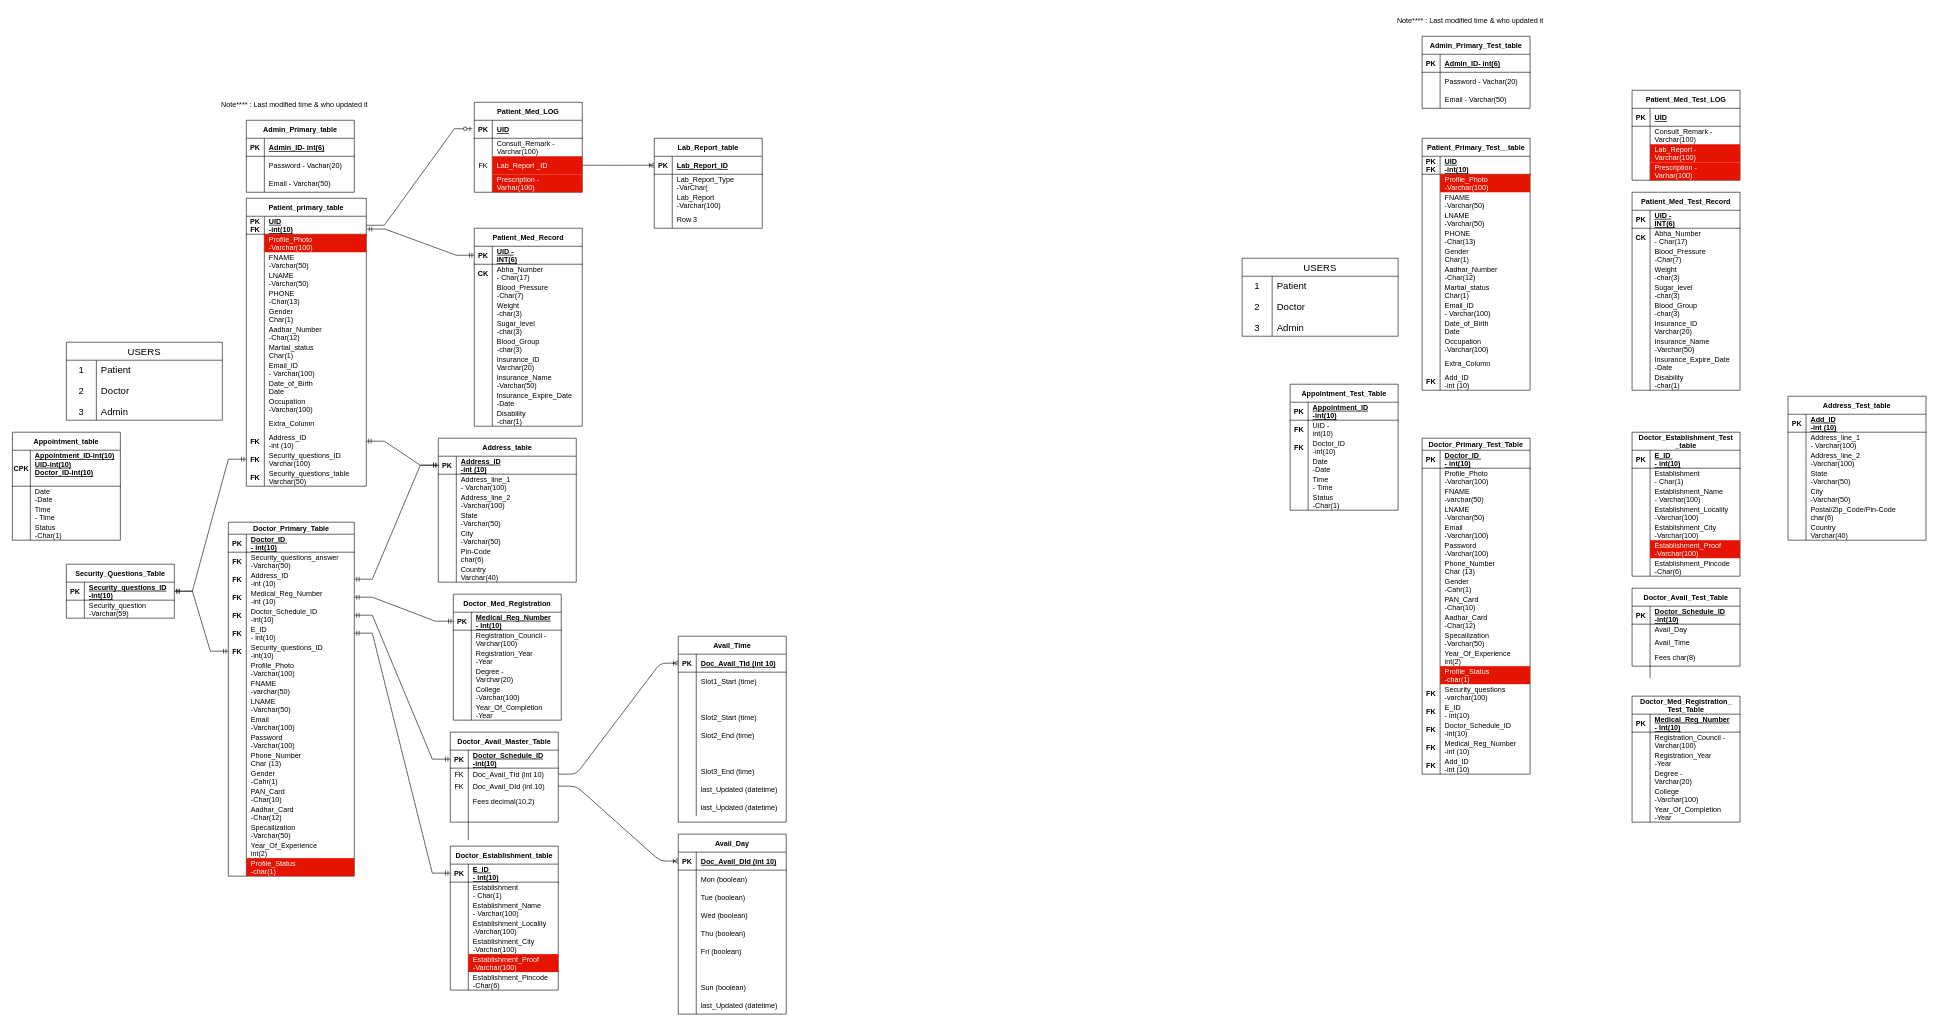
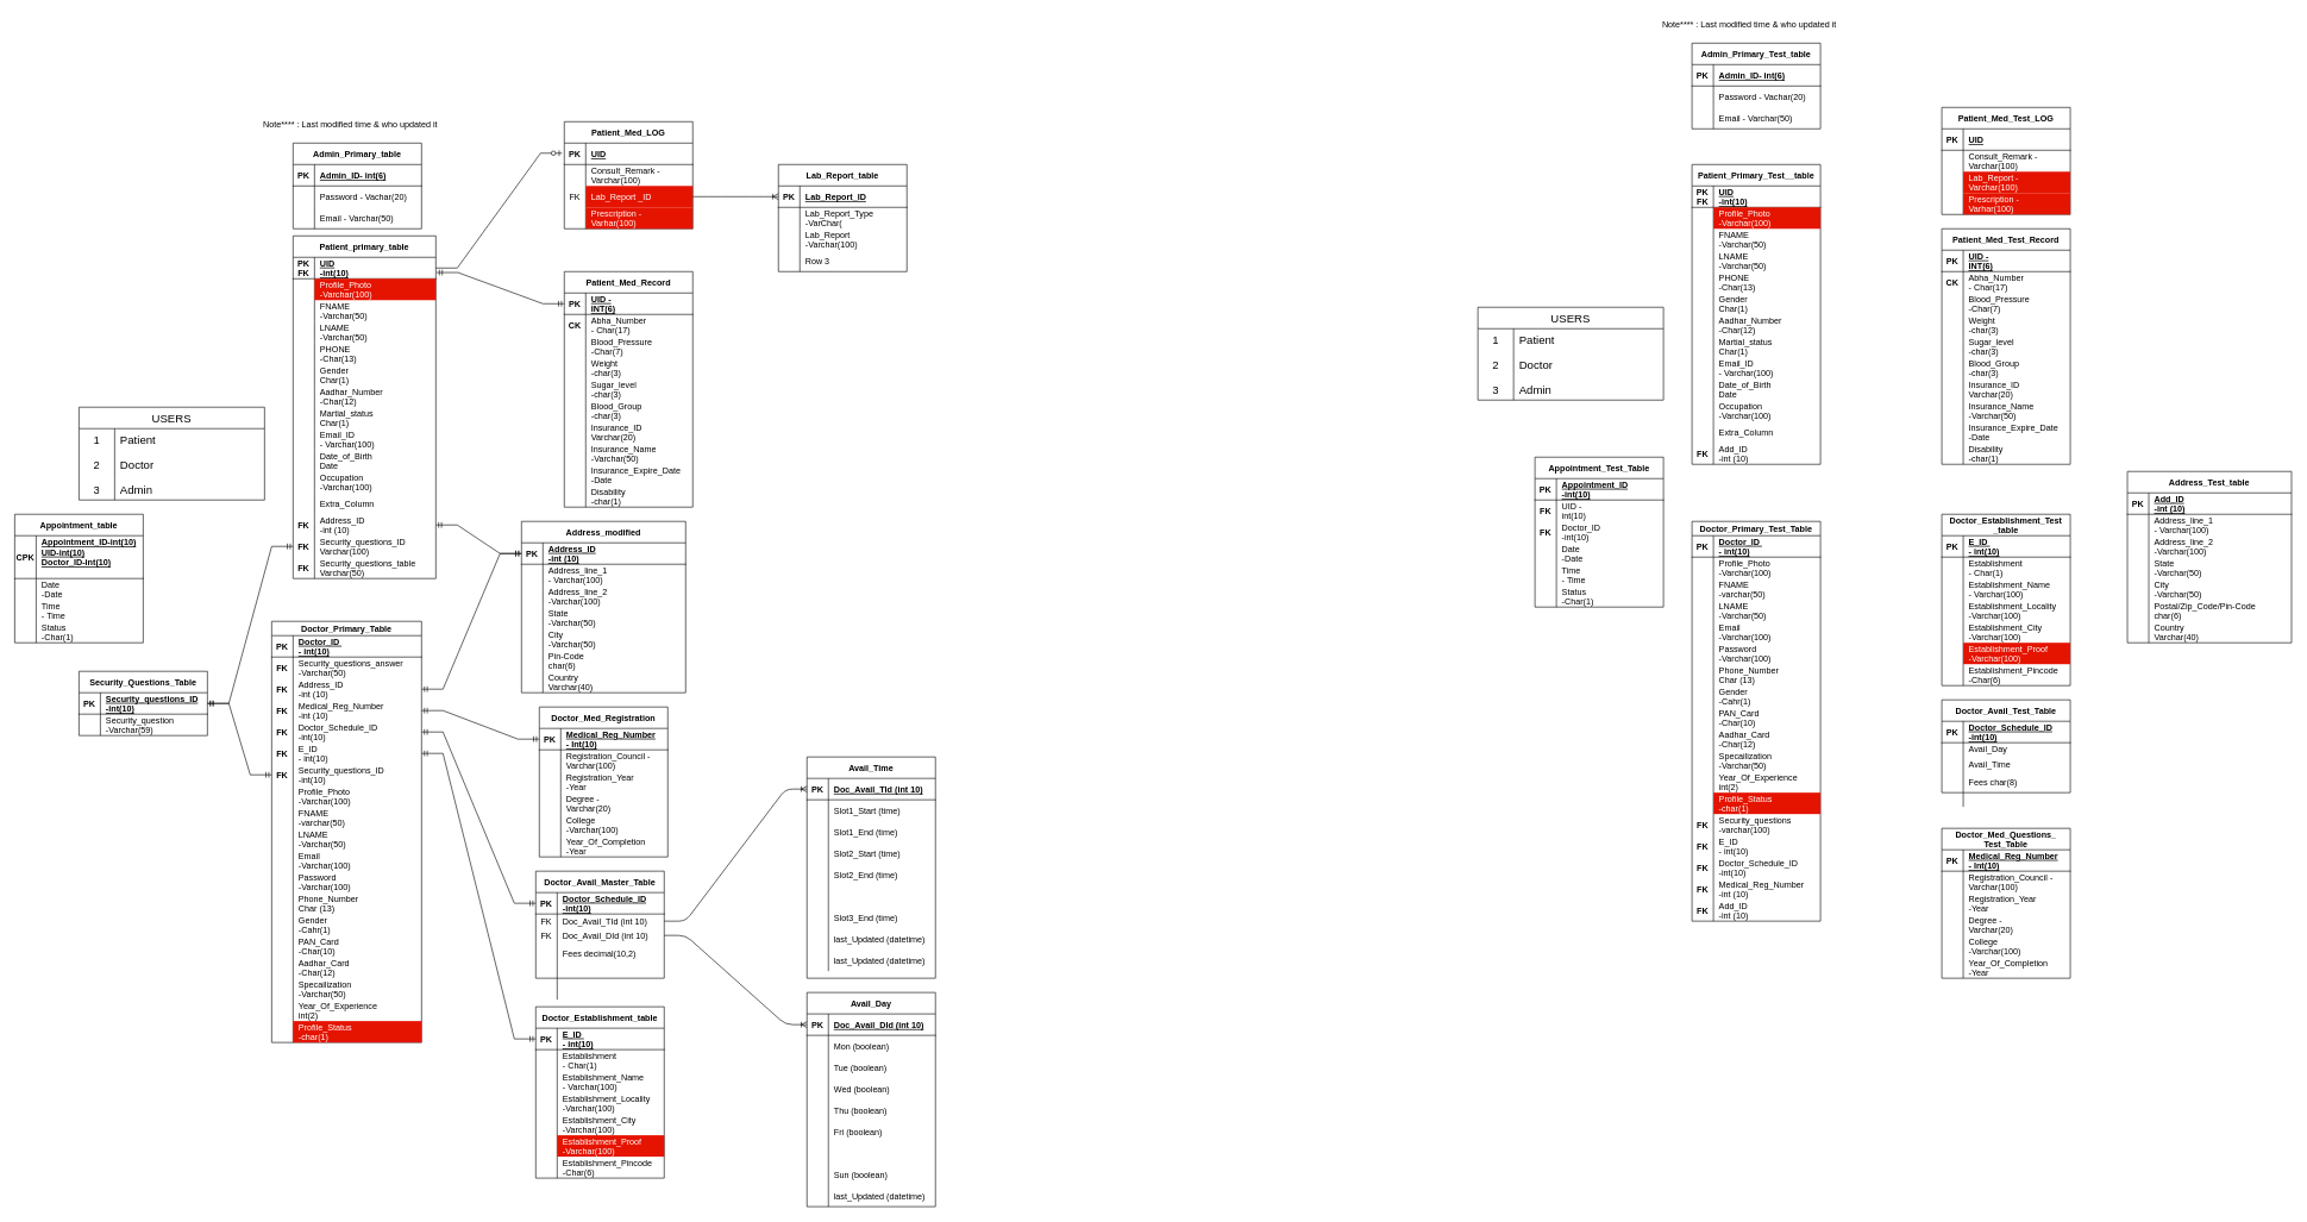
- <mxCell id="131" value="Address_table" style="shape=table;startSize=30;container=1;collapsible=1;childLayout=tableLayout;fixedRows=1;rowLines=0;fontStyle=1;align=center;resizeLast=1;" parent="1" vertex="1"><mxGeometry x="730" y="730" width="230" height="240" as="geometry" /></mxCell>
+ <mxCell id="131" value="Address_modified" style="shape=table;startSize=30;container=1;collapsible=1;childLayout=tableLayout;fixedRows=1;rowLines=0;fontStyle=1;align=center;resizeLast=1;" parent="1" vertex="1"><mxGeometry x="730" y="730" width="230" height="240" as="geometry" /></mxCell>
+ <mxCell id="586" value="Slot1_End (time)" style="shape=partialRectangle;connectable=0;fillColor=none;top=0;left=0;bottom=0;right=0;align=left;spacingLeft=6;overflow=hidden;" parent="584" vertex="1"><mxGeometry x="30" width="150" height="30" as="geometry" /></mxCell>
- <mxCell id="456" value="Doctor_Med_Registration_&#10;Test_Table" style="shape=table;startSize=30;container=1;collapsible=1;childLayout=tableLayout;fixedRows=1;rowLines=0;fontStyle=1;align=center;resizeLast=1;" parent="1" vertex="1"><mxGeometry x="2720" y="1160" width="180" height="210" as="geometry" /></mxCell>
+ <mxCell id="456" value="Doctor_Med_Questions_&#10;Test_Table" style="shape=table;startSize=30;container=1;collapsible=1;childLayout=tableLayout;fixedRows=1;rowLines=0;fontStyle=1;align=center;resizeLast=1;" parent="1" vertex="1"><mxGeometry x="2720" y="1160" width="180" height="210" as="geometry" /></mxCell>
